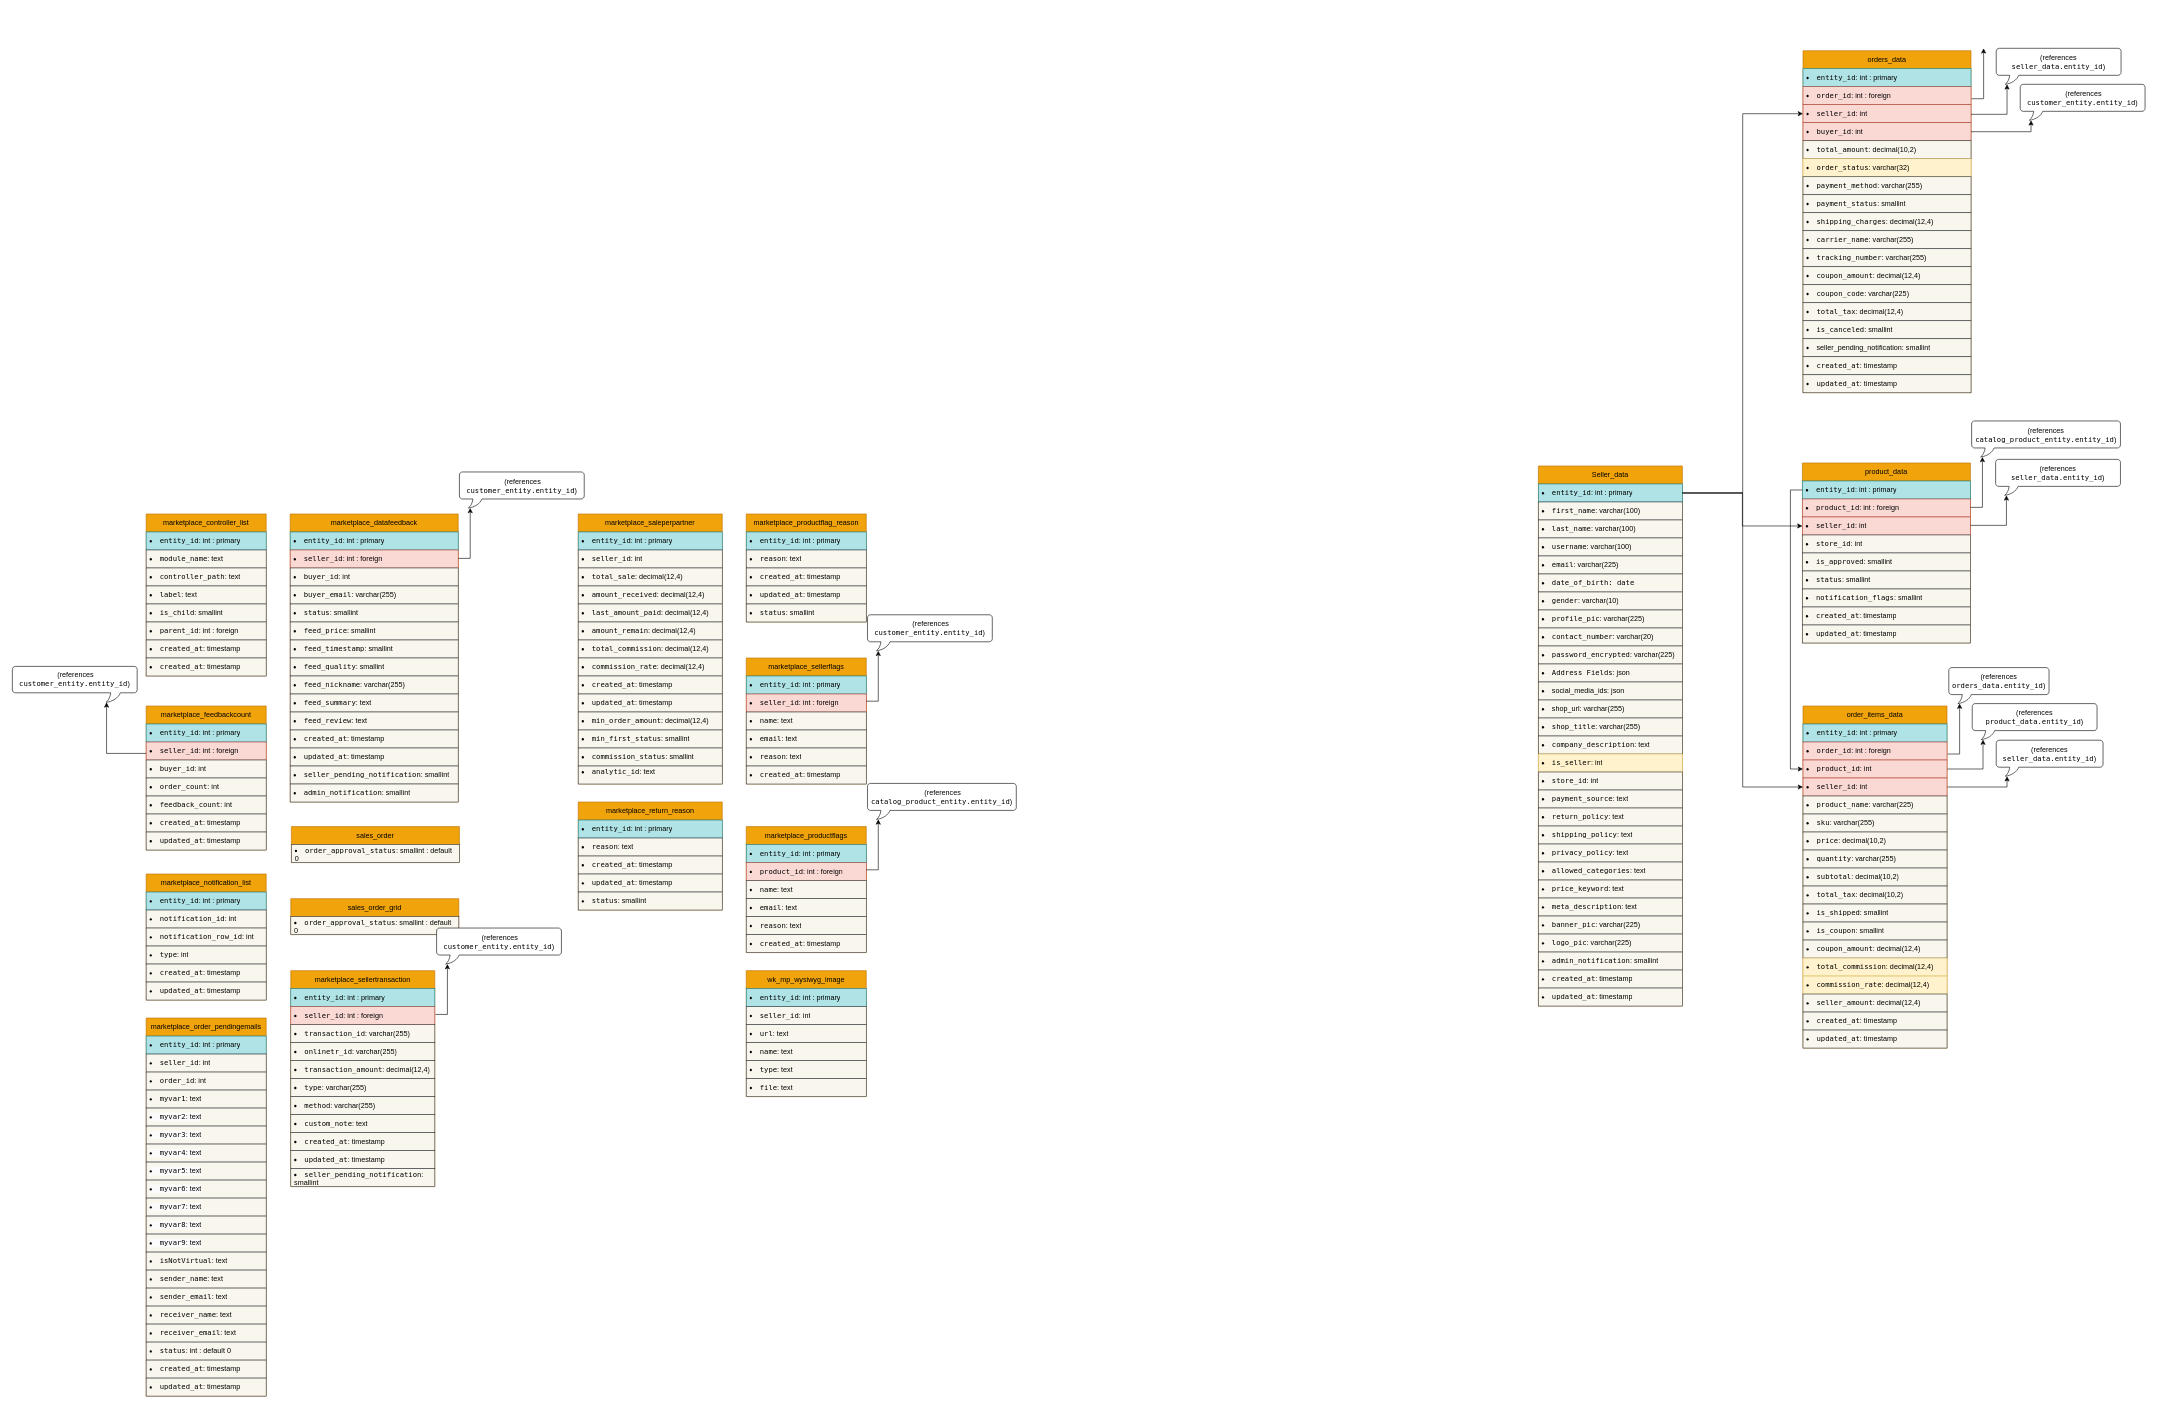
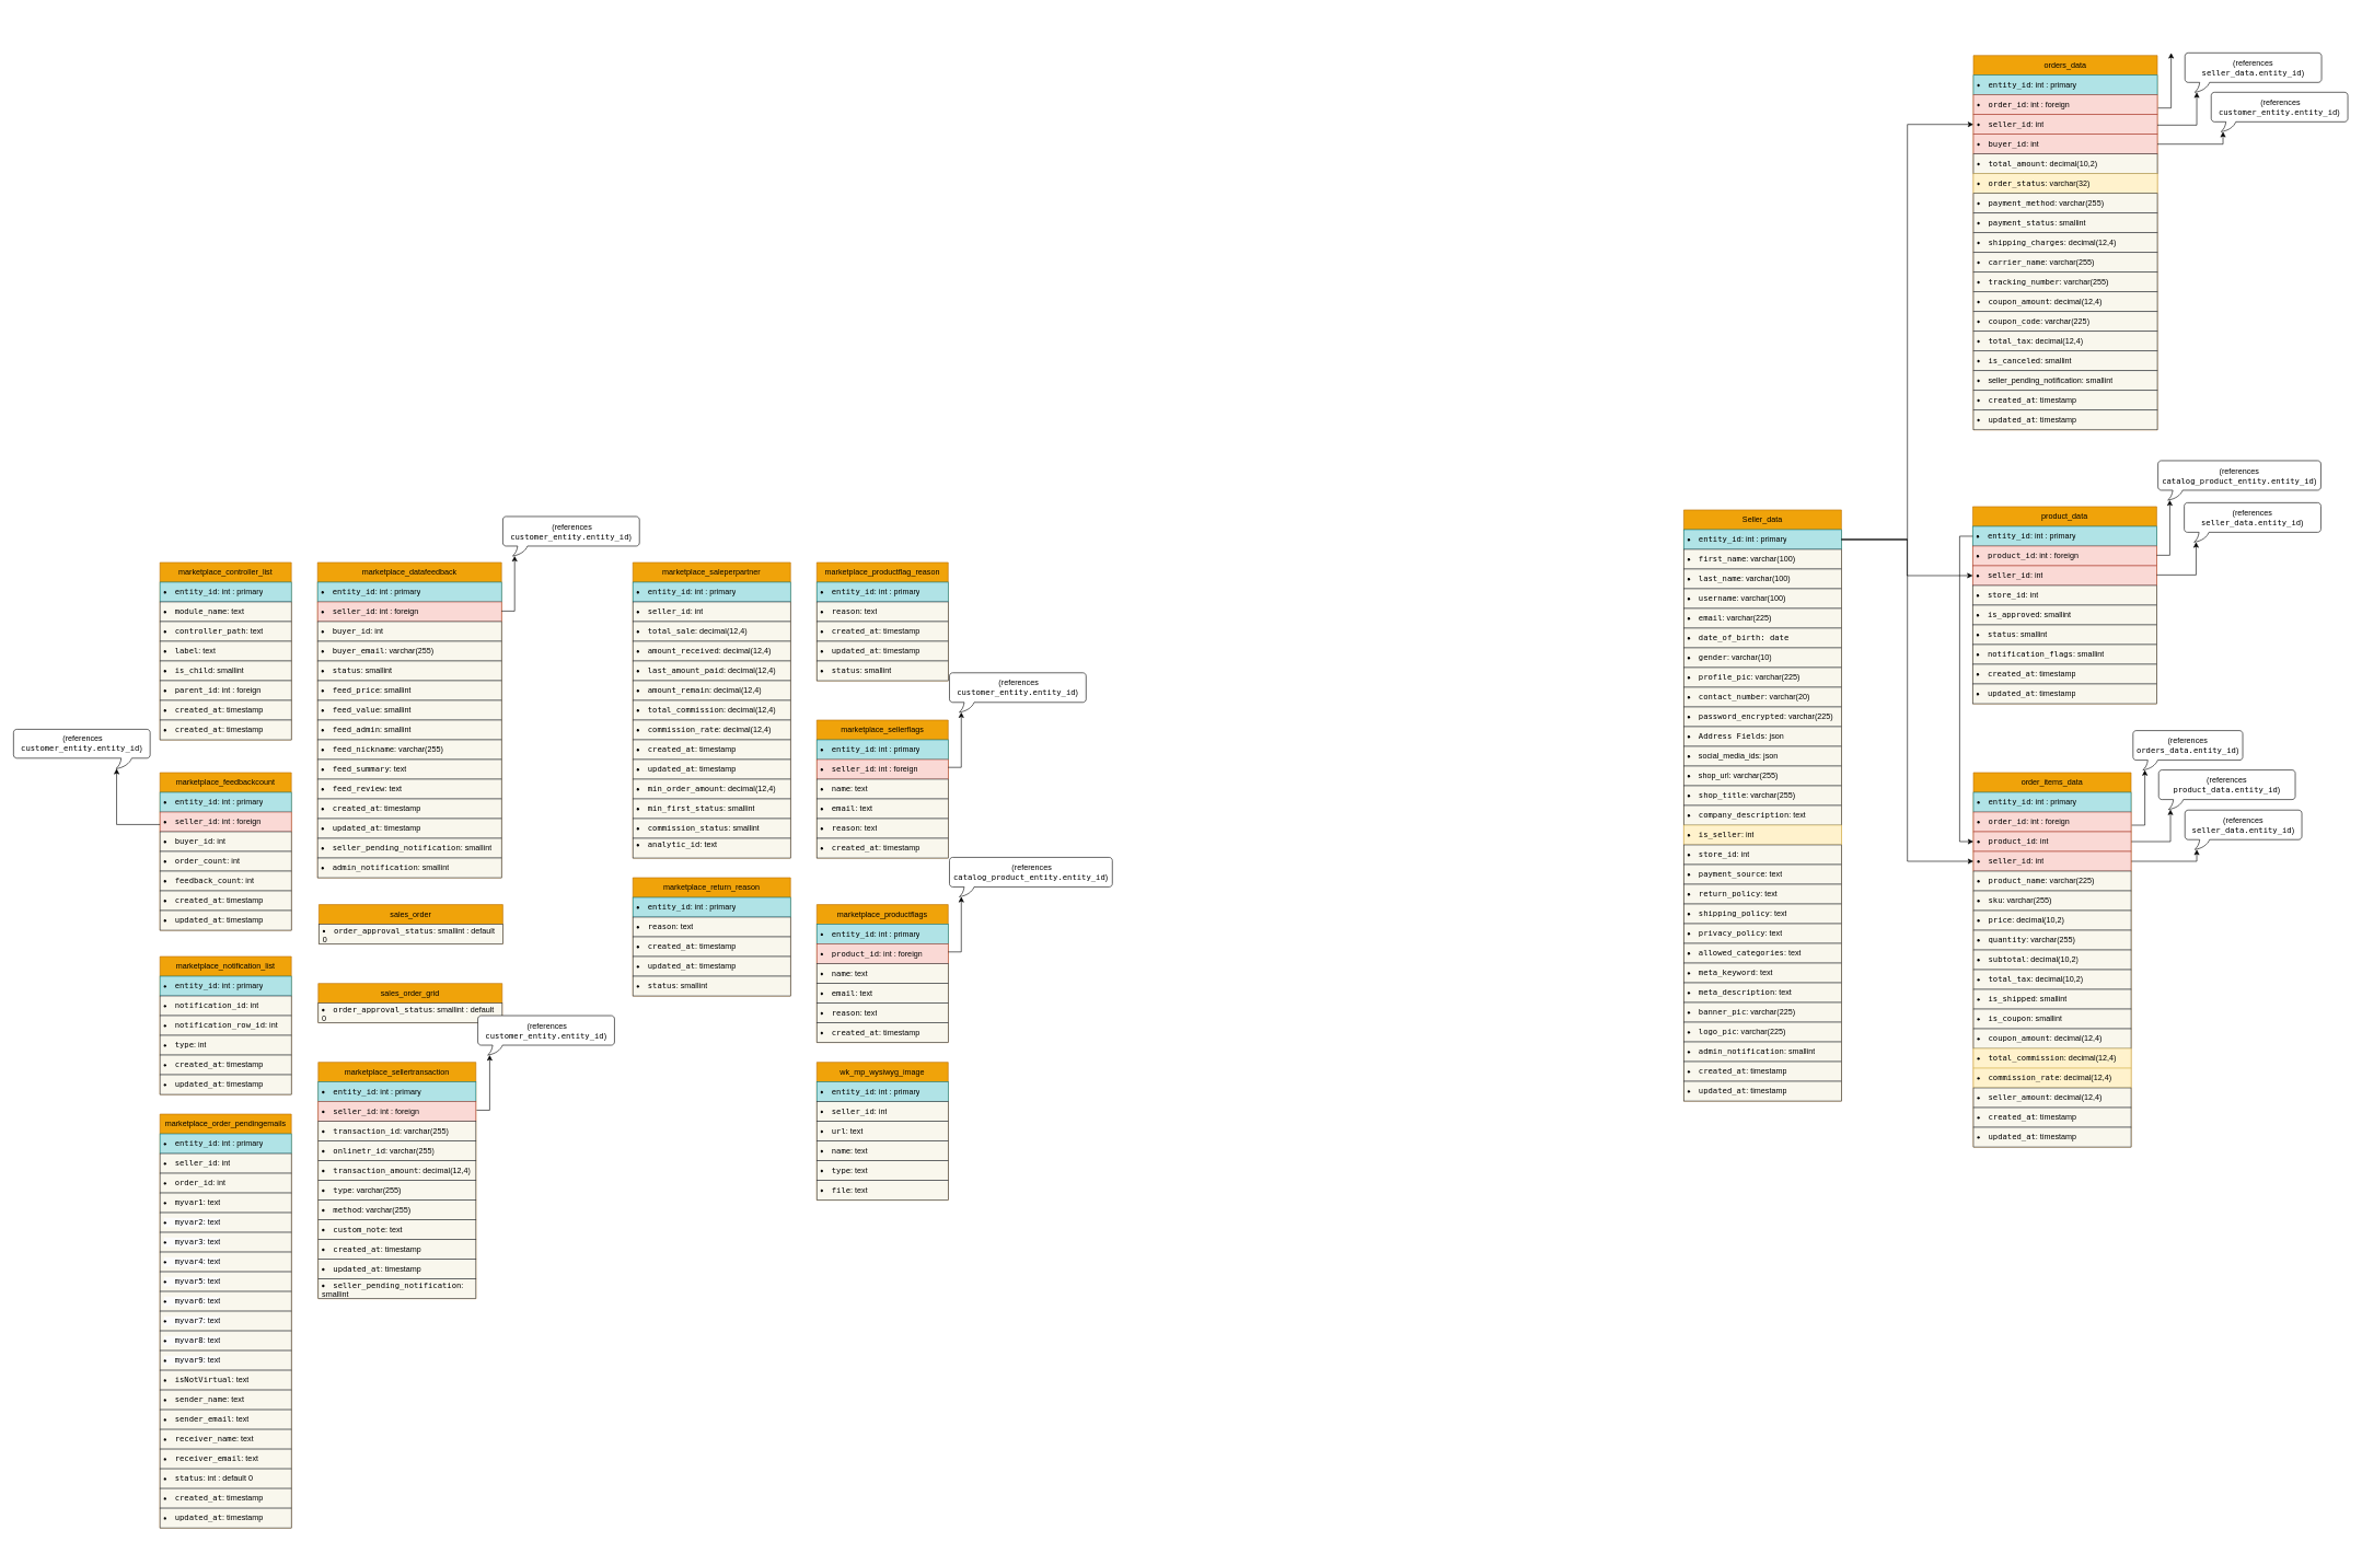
- <mxCell id="9" value="&lt;li&gt;&lt;code style=&quot;background-color: initial;&quot;&gt;feed_timestamp&lt;/code&gt;&lt;span style=&quot;background-color: initial;&quot;&gt;: smallint&lt;/span&gt;&lt;br&gt;&lt;/li&gt;" style="text;strokeColor=#36393d;fillColor=#f9f7ed;align=left;verticalAlign=middle;spacingLeft=4;spacingRight=4;overflow=hidden;points=[[0,0.5],[1,0.5]];portConstraint=eastwest;rotatable=0;whiteSpace=wrap;html=1;" parent="2" vertex="1"><mxGeometry y="210" width="280" height="30" as="geometry" /></mxCell>
+ <mxCell id="9" value="&lt;li&gt;&lt;code style=&quot;background-color: initial;&quot;&gt;feed_value&lt;/code&gt;&lt;span style=&quot;background-color: initial;&quot;&gt;: smallint&lt;/span&gt;&lt;br&gt;&lt;/li&gt;" style="text;strokeColor=#36393d;fillColor=#f9f7ed;align=left;verticalAlign=middle;spacingLeft=4;spacingRight=4;overflow=hidden;points=[[0,0.5],[1,0.5]];portConstraint=eastwest;rotatable=0;whiteSpace=wrap;html=1;" parent="2" vertex="1"><mxGeometry y="210" width="280" height="30" as="geometry" /></mxCell>
- <mxCell id="10" value="&lt;li&gt;&lt;code&gt;feed_quality&lt;/code&gt;: smallint&lt;/li&gt;" style="text;strokeColor=#36393d;fillColor=#f9f7ed;align=left;verticalAlign=middle;spacingLeft=4;spacingRight=4;overflow=hidden;points=[[0,0.5],[1,0.5]];portConstraint=eastwest;rotatable=0;whiteSpace=wrap;html=1;" parent="2" vertex="1"><mxGeometry y="240" width="280" height="30" as="geometry" /></mxCell>
+ <mxCell id="10" value="&lt;li&gt;&lt;code&gt;feed_admin&lt;/code&gt;: smallint&lt;/li&gt;" style="text;strokeColor=#36393d;fillColor=#f9f7ed;align=left;verticalAlign=middle;spacingLeft=4;spacingRight=4;overflow=hidden;points=[[0,0.5],[1,0.5]];portConstraint=eastwest;rotatable=0;whiteSpace=wrap;html=1;" parent="2" vertex="1"><mxGeometry y="240" width="280" height="30" as="geometry" /></mxCell>
- <mxCell id="129" value="&lt;li&gt;&lt;code&gt;price_keyword&lt;/code&gt;: text&lt;/li&gt;" style="text;strokeColor=#36393d;fillColor=#f9f7ed;align=left;verticalAlign=middle;spacingLeft=4;spacingRight=4;overflow=hidden;points=[[0,0.5],[1,0.5]];portConstraint=eastwest;rotatable=0;whiteSpace=wrap;html=1;" parent="106" vertex="1"><mxGeometry y="690" width="240" height="30" as="geometry" /></mxCell>
+ <mxCell id="129" value="&lt;li&gt;&lt;code&gt;meta_keyword&lt;/code&gt;: text&lt;/li&gt;" style="text;strokeColor=#36393d;fillColor=#f9f7ed;align=left;verticalAlign=middle;spacingLeft=4;spacingRight=4;overflow=hidden;points=[[0,0.5],[1,0.5]];portConstraint=eastwest;rotatable=0;whiteSpace=wrap;html=1;" parent="106" vertex="1"><mxGeometry y="690" width="240" height="30" as="geometry" /></mxCell>
